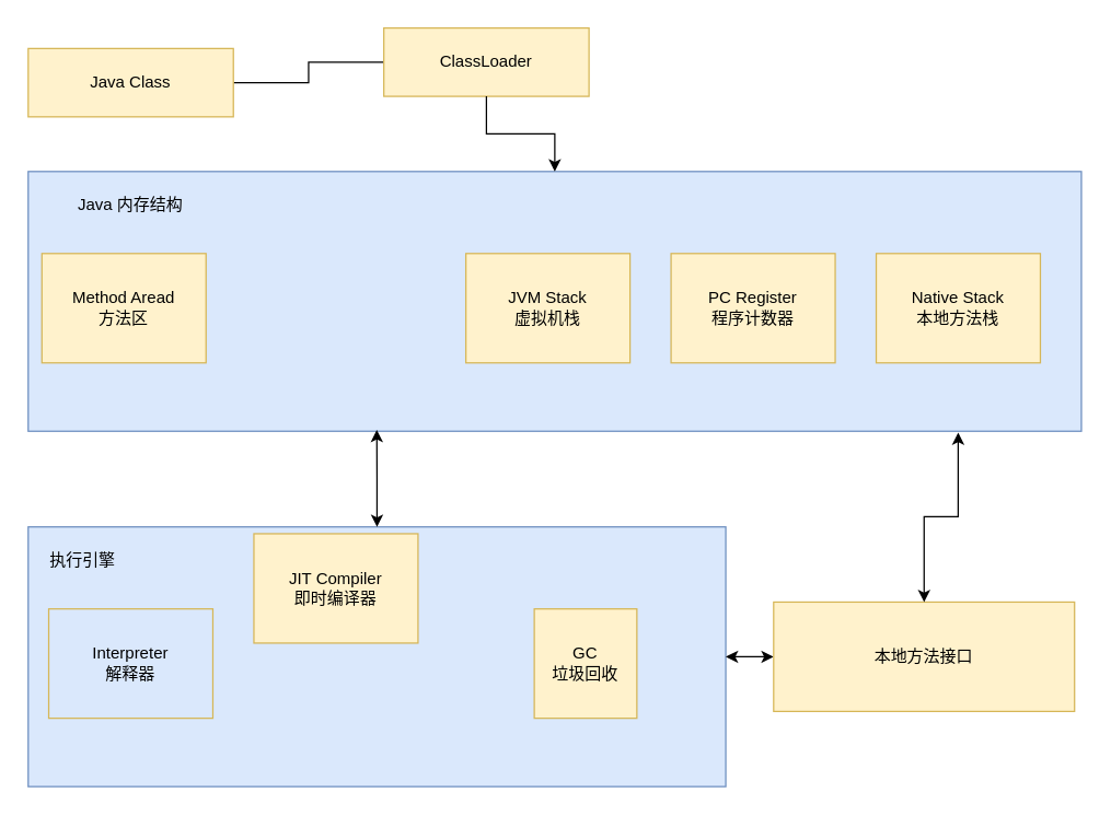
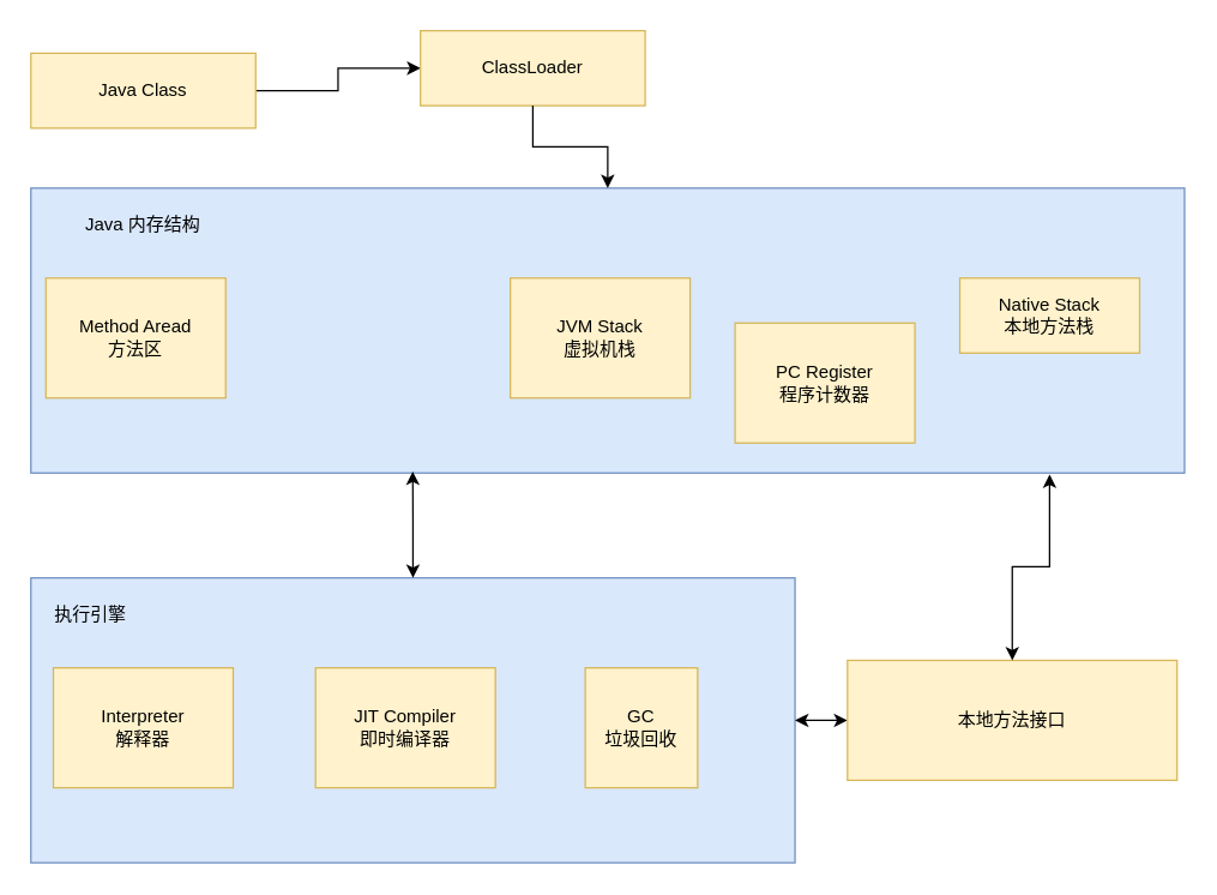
- <mxCell id="2" style="edgeStyle=orthogonalEdgeStyle;rounded=0;orthogonalLoop=1;jettySize=auto;html=1;exitX=1;exitY=0.5;exitDx=0;exitDy=0;endArrow=none;" edge="1" parent="1" source="3" target="4"><mxGeometry relative="1" as="geometry" /></mxCell>
+ <mxCell id="2" style="edgeStyle=orthogonalEdgeStyle;rounded=0;orthogonalLoop=1;jettySize=auto;html=1;exitX=1;exitY=0.5;exitDx=0;exitDy=0;" edge="1" parent="1" source="3" target="4"><mxGeometry relative="1" as="geometry" /></mxCell>
- <mxCell id="9" value="PC Register&lt;br&gt;程序计数器" style="rounded=0;whiteSpace=wrap;html=1;fillColor=#fff2cc;strokeColor=#d6b656;" vertex="1" parent="1"><mxGeometry x="490" y="185" width="120" height="80" as="geometry" /></mxCell>
+ <mxCell id="9" value="PC Register&lt;br&gt;程序计数器" style="rounded=0;whiteSpace=wrap;html=1;fillColor=#fff2cc;strokeColor=#d6b656;" vertex="1" parent="1"><mxGeometry x="490" y="215" width="120" height="80" as="geometry" /></mxCell>
- <mxCell id="10" value="Native Stack&lt;br&gt;本地方法栈" style="rounded=0;whiteSpace=wrap;html=1;fillColor=#fff2cc;strokeColor=#d6b656;" vertex="1" parent="1"><mxGeometry x="640" y="185" width="120" height="80" as="geometry" /></mxCell>
+ <mxCell id="10" value="Native Stack&lt;br&gt;本地方法栈" style="rounded=0;whiteSpace=wrap;html=1;fillColor=#fff2cc;strokeColor=#d6b656;" vertex="1" parent="1"><mxGeometry x="640" y="185" width="120" height="50" as="geometry" /></mxCell>
- <mxCell id="15" value="JIT Compiler&lt;br&gt;即时编译器" style="rounded=0;whiteSpace=wrap;html=1;fillColor=#fff2cc;strokeColor=#d6b656;" vertex="1" parent="1"><mxGeometry x="185" y="390" width="120" height="80" as="geometry" /></mxCell>
+ <mxCell id="15" value="JIT Compiler&lt;br&gt;即时编译器" style="rounded=0;whiteSpace=wrap;html=1;fillColor=#fff2cc;strokeColor=#d6b656;" vertex="1" parent="1"><mxGeometry x="210" y="445" width="120" height="80" as="geometry" /></mxCell>
- <mxCell id="14" value="Interpreter&lt;br&gt;解释器" style="rounded=0;whiteSpace=wrap;html=1;fillColor=#dae8fc;strokeColor=#d6b656;" vertex="1" parent="1"><mxGeometry x="35" y="445" width="120" height="80" as="geometry" /></mxCell>
+ <mxCell id="14" value="Interpreter&lt;br&gt;解释器" style="rounded=0;whiteSpace=wrap;html=1;fillColor=#fff2cc;strokeColor=#d6b656;" vertex="1" parent="1"><mxGeometry x="35" y="445" width="120" height="80" as="geometry" /></mxCell>
